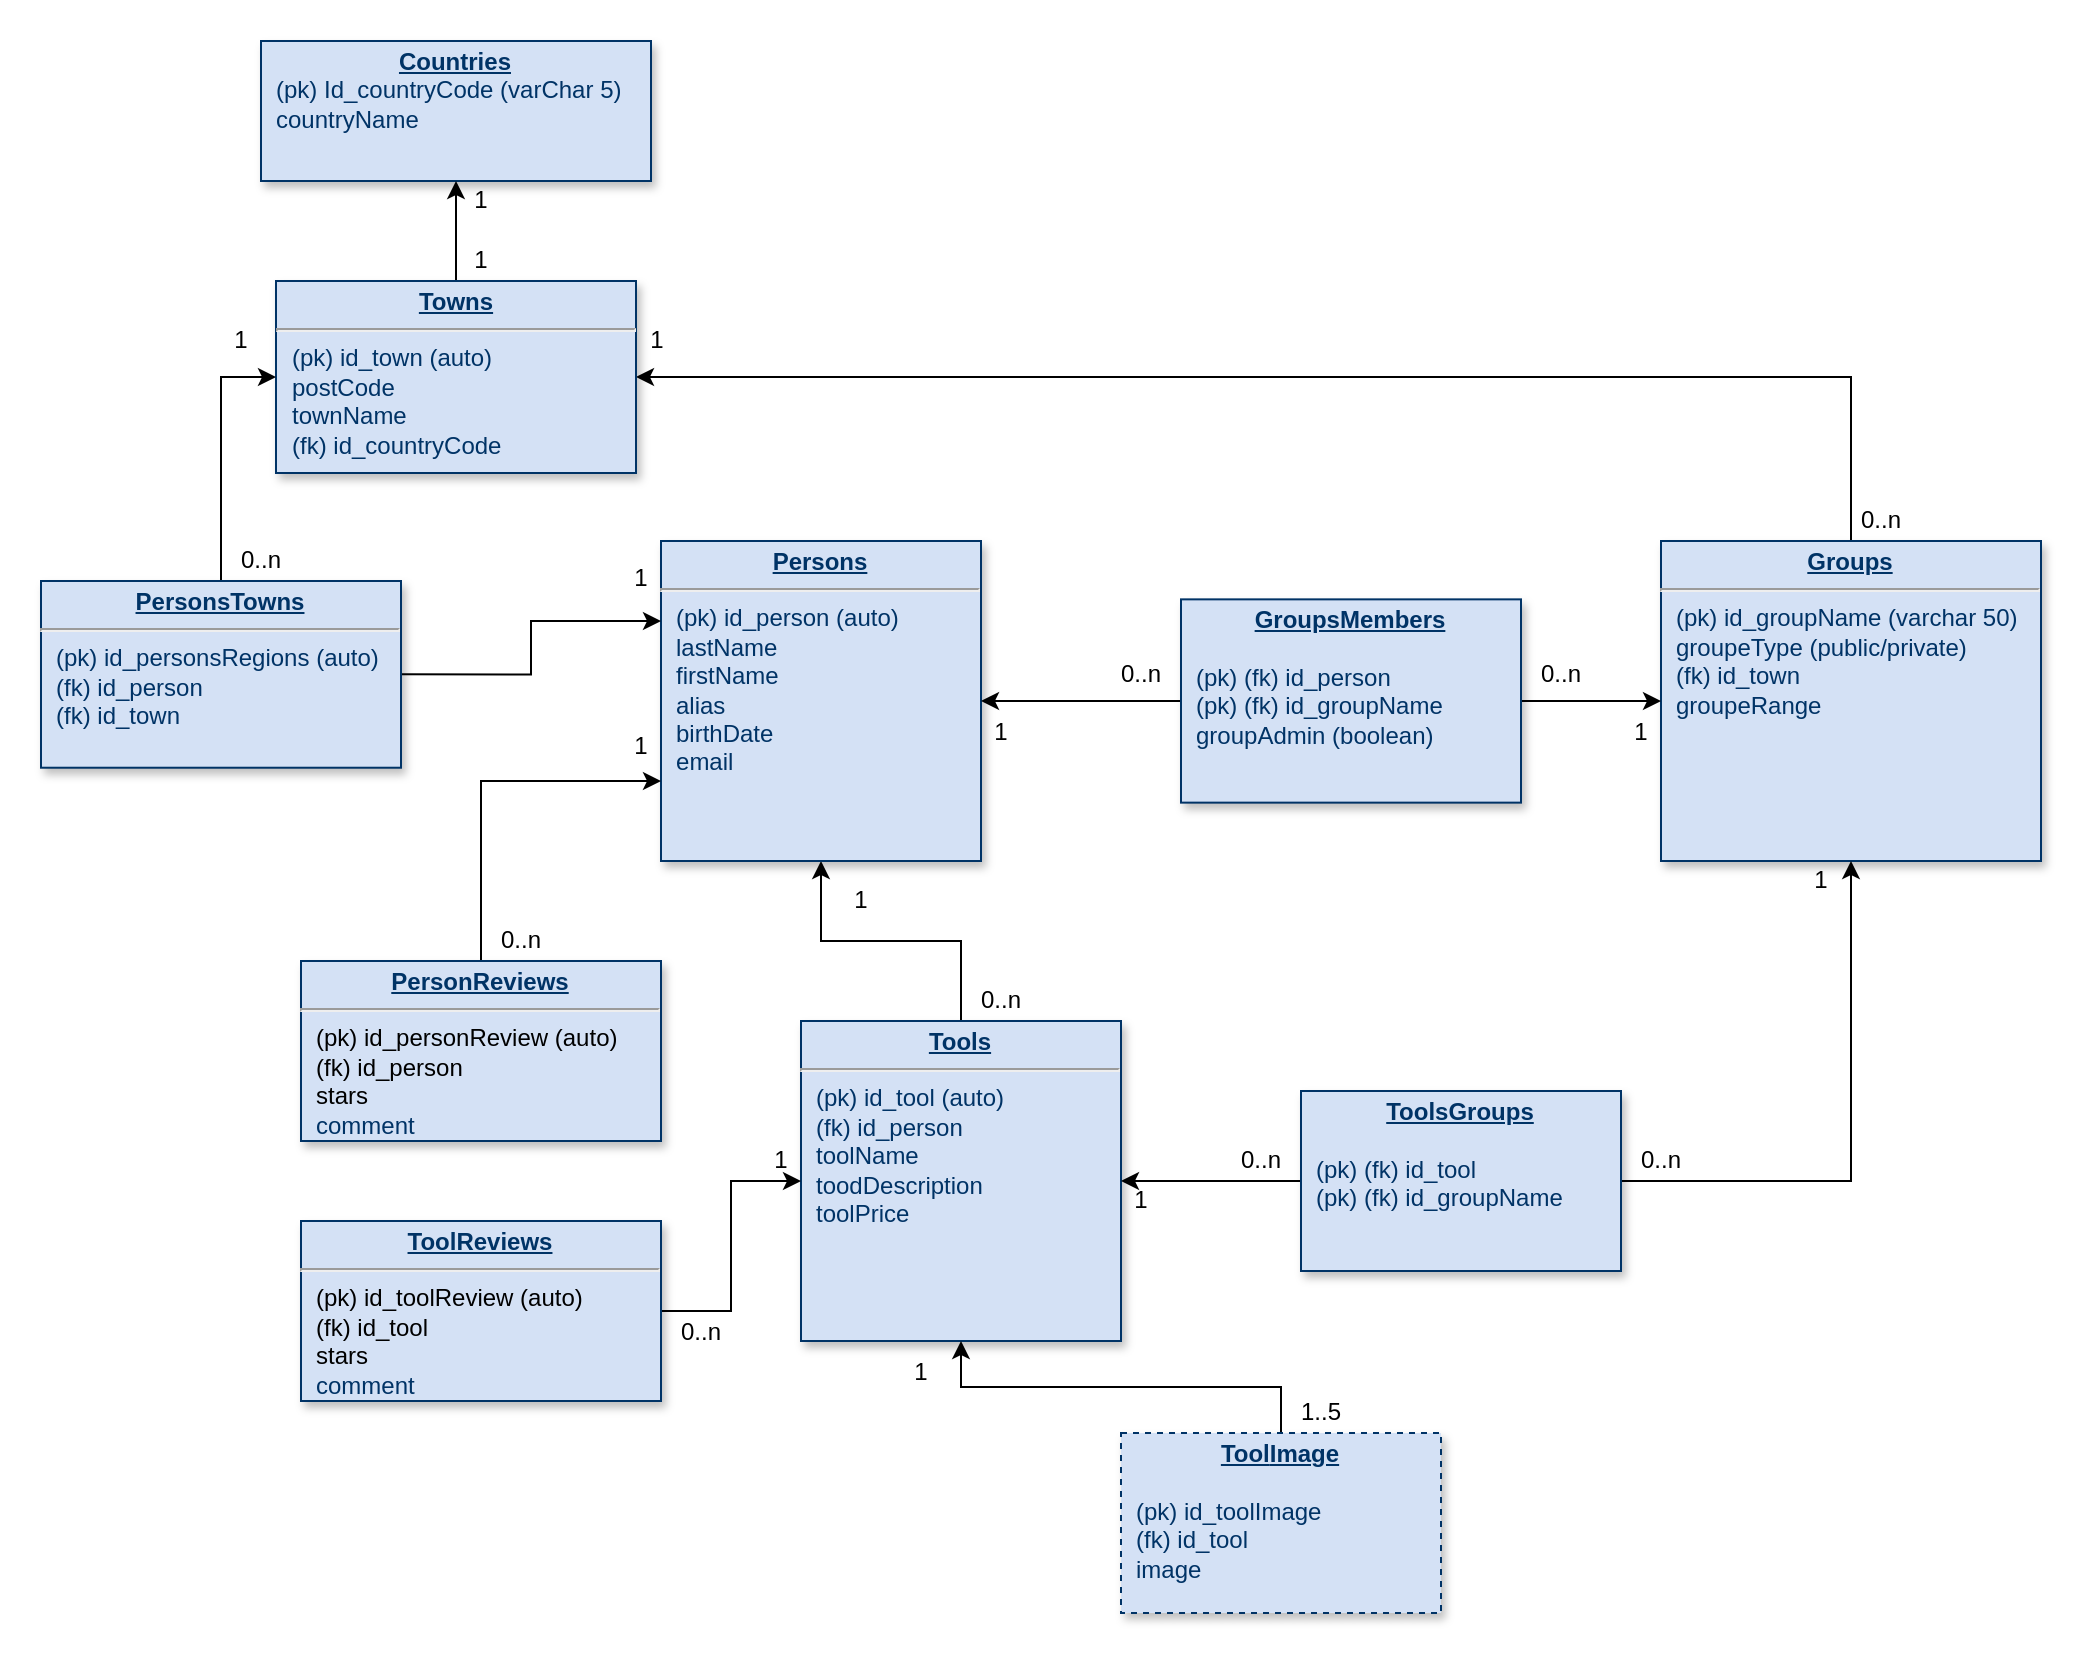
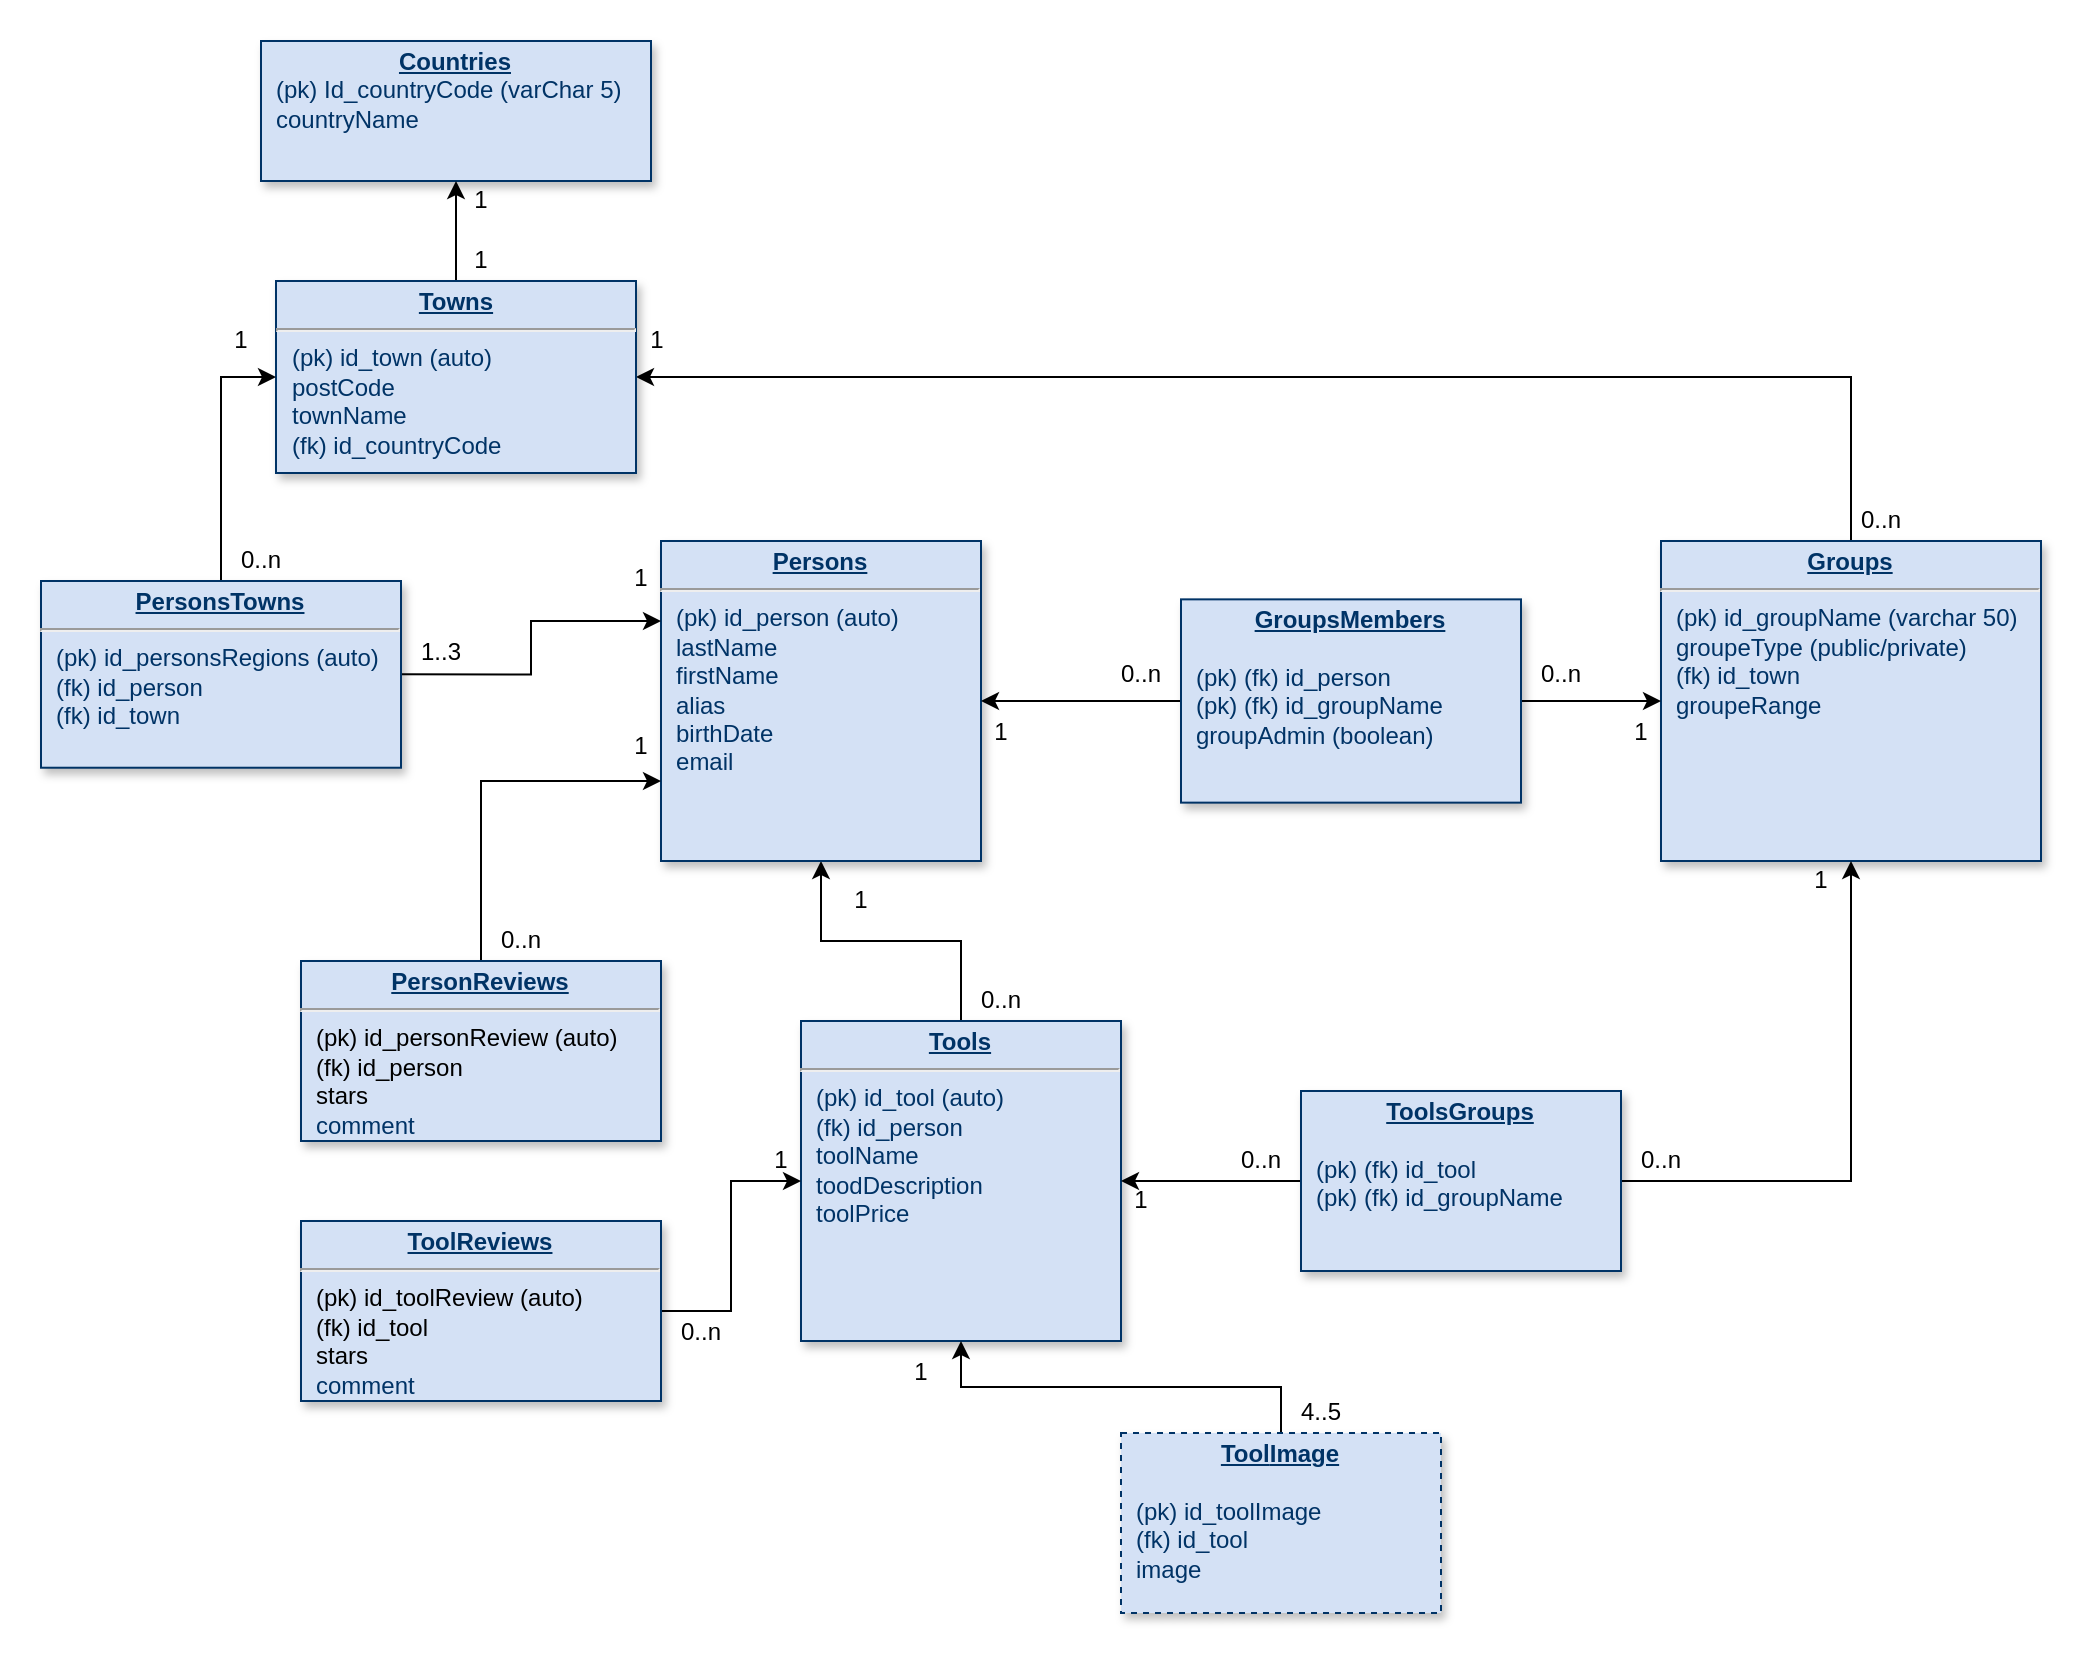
+ <mxCell id="37" value="1..3" style="text;html=1;align=center;verticalAlign=middle;resizable=0;points=[];autosize=1;" parent="1" vertex="1"><mxGeometry x="200" y="316" width="40" height="20" as="geometry" /></mxCell>
- <mxCell id="51" value="1..5" style="text;html=1;align=center;verticalAlign=middle;resizable=0;points=[];autosize=1;" parent="1" vertex="1"><mxGeometry x="640" y="696" width="40" height="20" as="geometry" /></mxCell>
+ <mxCell id="51" value="4..5" style="text;html=1;align=center;verticalAlign=middle;resizable=0;points=[];autosize=1;" parent="1" vertex="1"><mxGeometry x="640" y="696" width="40" height="20" as="geometry" /></mxCell>
